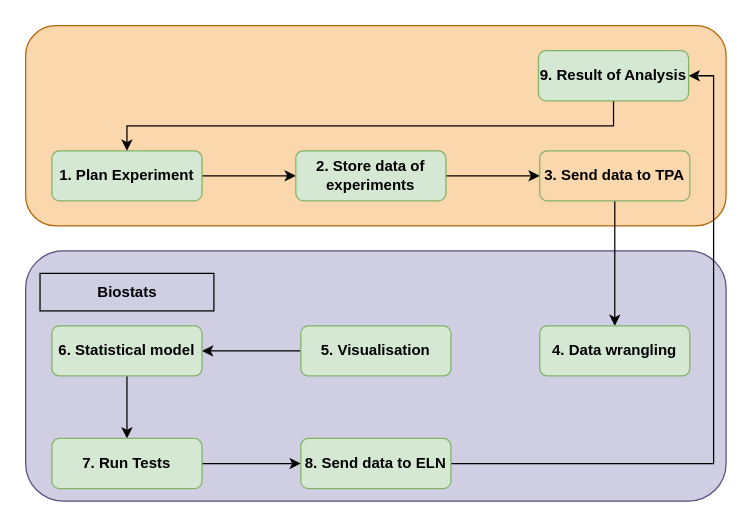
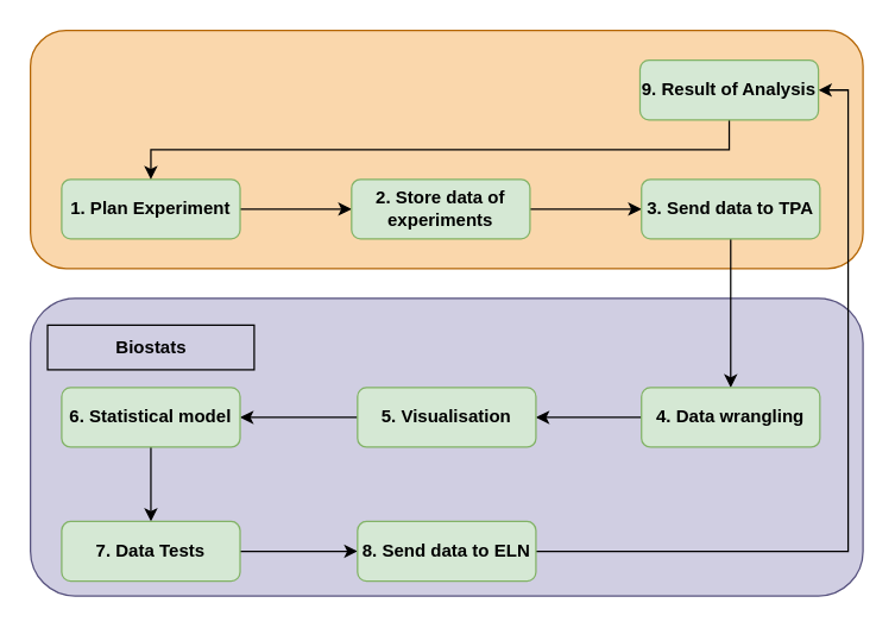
- <mxCell id="10" value="&lt;b&gt;3. Send data to TPA&lt;/b&gt;" style="rounded=1;whiteSpace=wrap;html=1;fillColor=#fad7ac;strokeColor=#82b366;" parent="1" vertex="1"><mxGeometry x="431" y="120" width="120" height="40" as="geometry" /></mxCell>
+ <mxCell id="10" value="&lt;b&gt;3. Send data to TPA&lt;/b&gt;" style="rounded=1;whiteSpace=wrap;html=1;fillColor=#d5e8d4;strokeColor=#82b366;" parent="1" vertex="1"><mxGeometry x="431" y="120" width="120" height="40" as="geometry" /></mxCell>
+ <mxCell id="12" style="edgeStyle=orthogonalEdgeStyle;rounded=0;orthogonalLoop=1;jettySize=auto;html=1;exitX=0;exitY=0.5;exitDx=0;exitDy=0;entryX=1;entryY=0.5;entryDx=0;entryDy=0;" parent="1" source="13" target="15" edge="1"><mxGeometry relative="1" as="geometry" /></mxCell>
- <mxCell id="19" value="&lt;b&gt;7. Run Tests&lt;/b&gt;" style="rounded=1;whiteSpace=wrap;html=1;fillColor=#d5e8d4;strokeColor=#82b366;" parent="1" vertex="1"><mxGeometry x="41" y="350" width="120" height="40" as="geometry" /></mxCell>
+ <mxCell id="19" value="&lt;b&gt;7. Data Tests&lt;/b&gt;" style="rounded=1;whiteSpace=wrap;html=1;fillColor=#d5e8d4;strokeColor=#82b366;" parent="1" vertex="1"><mxGeometry x="41" y="350" width="120" height="40" as="geometry" /></mxCell>
